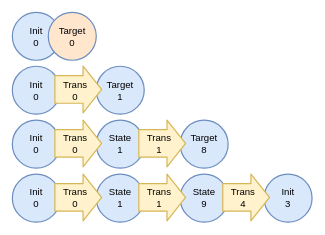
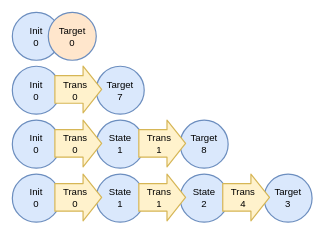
- <mxCell id="2" value="Target&lt;br style=&quot;font-size: 16px&quot;&gt;1" style="ellipse;whiteSpace=wrap;html=1;aspect=fixed;rounded=1;fontSize=16;fillColor=#dae8fc;strokeColor=#6c8ebf;strokeWidth=2;" vertex="1" parent="1"><mxGeometry x="160" y="110" width="80" height="80" as="geometry" /></mxCell>
+ <mxCell id="2" value="Target&lt;br style=&quot;font-size: 16px&quot;&gt;7" style="ellipse;whiteSpace=wrap;html=1;aspect=fixed;rounded=1;fontSize=16;fillColor=#dae8fc;strokeColor=#6c8ebf;strokeWidth=2;" vertex="1" parent="1"><mxGeometry x="160" y="110" width="80" height="80" as="geometry" /></mxCell>
- <mxCell id="27" value="State&lt;br style=&quot;font-size: 16px&quot;&gt;9" style="ellipse;whiteSpace=wrap;html=1;aspect=fixed;rounded=1;fontSize=16;fillColor=#dae8fc;strokeColor=#6c8ebf;strokeWidth=2;" vertex="1" parent="1"><mxGeometry x="300" y="290" width="80" height="80" as="geometry" /></mxCell>
+ <mxCell id="27" value="State&lt;br style=&quot;font-size: 16px&quot;&gt;2" style="ellipse;whiteSpace=wrap;html=1;aspect=fixed;rounded=1;fontSize=16;fillColor=#dae8fc;strokeColor=#6c8ebf;strokeWidth=2;" vertex="1" parent="1"><mxGeometry x="300" y="290" width="80" height="80" as="geometry" /></mxCell>
- <mxCell id="32" value="Init&lt;br style=&quot;font-size: 16px&quot;&gt;3" style="ellipse;whiteSpace=wrap;html=1;aspect=fixed;rounded=1;fontSize=16;fillColor=#dae8fc;strokeColor=#6c8ebf;strokeWidth=2;" vertex="1" parent="1"><mxGeometry x="440" y="290" width="80" height="80" as="geometry" /></mxCell>
+ <mxCell id="32" value="Target&lt;br style=&quot;font-size: 16px&quot;&gt;3" style="ellipse;whiteSpace=wrap;html=1;aspect=fixed;rounded=1;fontSize=16;fillColor=#dae8fc;strokeColor=#6c8ebf;strokeWidth=2;" vertex="1" parent="1"><mxGeometry x="440" y="290" width="80" height="80" as="geometry" /></mxCell>
